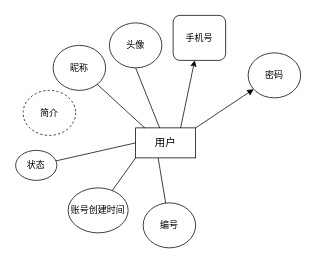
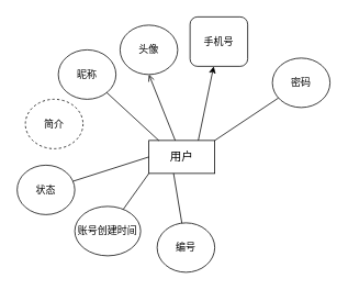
- <mxCell id="13" value="" style="endArrow=none;html=1;entryX=0.5;entryY=1;entryDx=0;entryDy=0;" parent="1" source="2" target="7" edge="1"><mxGeometry width="50" height="50" relative="1" as="geometry"><mxPoint x="280" y="190" as="sourcePoint" /><mxPoint x="357.373" y="138.418" as="targetPoint" /></mxGeometry></mxCell>
+ <mxCell id="13" value="" style="endArrow=open;html=1;entryX=0.5;entryY=1;entryDx=0;entryDy=0;" parent="1" source="2" target="7" edge="1"><mxGeometry width="50" height="50" relative="1" as="geometry"><mxPoint x="280" y="190" as="sourcePoint" /><mxPoint x="357.373" y="138.418" as="targetPoint" /></mxGeometry></mxCell>
- <mxCell id="11" value="" style="endArrow=block;html=1;exitX=1;exitY=0;exitDx=0;exitDy=0;" parent="1" source="2" target="6" edge="1"><mxGeometry width="50" height="50" relative="1" as="geometry"><mxPoint x="210" y="210" as="sourcePoint" /><mxPoint x="260" y="160" as="targetPoint" /></mxGeometry></mxCell>
+ <mxCell id="11" value="" style="endArrow=none;html=1;exitX=1;exitY=0;exitDx=0;exitDy=0;" parent="1" source="2" target="6" edge="1"><mxGeometry width="50" height="50" relative="1" as="geometry"><mxPoint x="210" y="210" as="sourcePoint" /><mxPoint x="260" y="160" as="targetPoint" /></mxGeometry></mxCell>
- <mxCell id="9" value="状态" style="ellipse;whiteSpace=wrap;html=1;" parent="1" vertex="1"><mxGeometry x="20" y="200" width="55" height="40" as="geometry" /></mxCell>
+ <mxCell id="9" value="状态" style="ellipse;whiteSpace=wrap;html=1;" parent="1" vertex="1"><mxGeometry x="20" y="200" width="70" height="60" as="geometry" /></mxCell>
